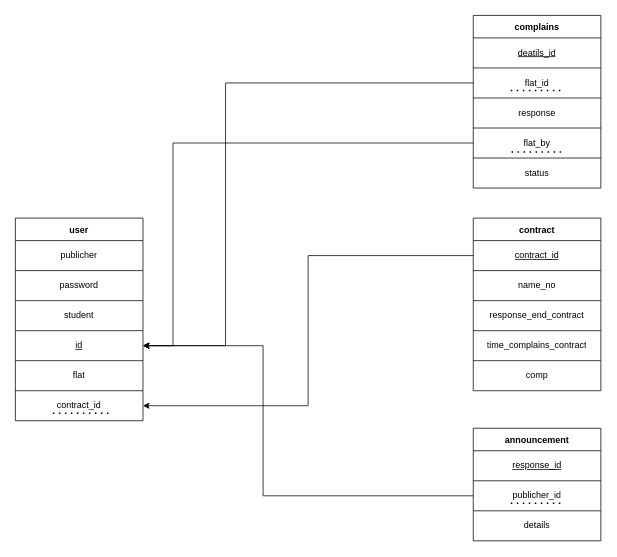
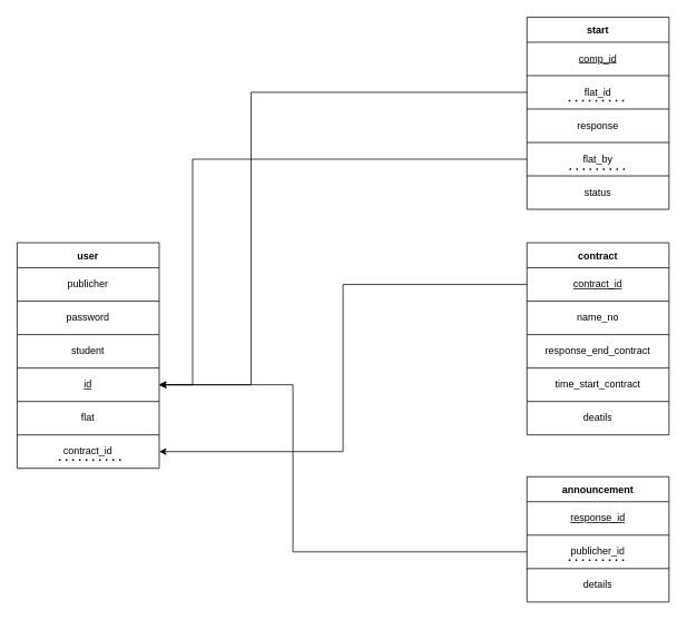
- <mxCell id="37" value="complains" style="shape=table;startSize=30;container=1;collapsible=0;childLayout=tableLayout;fontStyle=1" vertex="1" parent="1"><mxGeometry x="630" y="20" width="170" height="230" as="geometry" /></mxCell>
+ <mxCell id="37" value="start" style="shape=table;startSize=30;container=1;collapsible=0;childLayout=tableLayout;fontStyle=1" vertex="1" parent="1"><mxGeometry x="630" y="20" width="170" height="230" as="geometry" /></mxCell>
- <mxCell id="39" value="&lt;u&gt;deatils_id&lt;/u&gt;" style="shape=partialRectangle;html=1;whiteSpace=wrap;connectable=0;strokeColor=inherit;overflow=hidden;fillColor=none;top=0;left=0;bottom=0;right=0;pointerEvents=1;" vertex="1" parent="38"><mxGeometry width="170" height="40" as="geometry"><mxRectangle width="170" height="40" as="alternateBounds" /></mxGeometry></mxCell>
+ <mxCell id="39" value="&lt;u&gt;comp_id&lt;/u&gt;" style="shape=partialRectangle;html=1;whiteSpace=wrap;connectable=0;strokeColor=inherit;overflow=hidden;fillColor=none;top=0;left=0;bottom=0;right=0;pointerEvents=1;" vertex="1" parent="38"><mxGeometry width="170" height="40" as="geometry"><mxRectangle width="170" height="40" as="alternateBounds" /></mxGeometry></mxCell>
- <mxCell id="23" value="time_complains_contract" style="shape=partialRectangle;html=1;whiteSpace=wrap;connectable=0;strokeColor=inherit;overflow=hidden;fillColor=none;top=0;left=0;bottom=0;right=0;pointerEvents=1;" vertex="1" parent="22"><mxGeometry width="170" height="40" as="geometry"><mxRectangle width="170" height="40" as="alternateBounds" /></mxGeometry></mxCell>
+ <mxCell id="23" value="time_start_contract" style="shape=partialRectangle;html=1;whiteSpace=wrap;connectable=0;strokeColor=inherit;overflow=hidden;fillColor=none;top=0;left=0;bottom=0;right=0;pointerEvents=1;" vertex="1" parent="22"><mxGeometry width="170" height="40" as="geometry"><mxRectangle width="170" height="40" as="alternateBounds" /></mxGeometry></mxCell>
- <mxCell id="25" value="comp" style="shape=partialRectangle;html=1;whiteSpace=wrap;connectable=0;strokeColor=inherit;overflow=hidden;fillColor=none;top=0;left=0;bottom=0;right=0;pointerEvents=1;" vertex="1" parent="24"><mxGeometry width="170" height="40" as="geometry"><mxRectangle width="170" height="40" as="alternateBounds" /></mxGeometry></mxCell>
+ <mxCell id="25" value="deatils" style="shape=partialRectangle;html=1;whiteSpace=wrap;connectable=0;strokeColor=inherit;overflow=hidden;fillColor=none;top=0;left=0;bottom=0;right=0;pointerEvents=1;" vertex="1" parent="24"><mxGeometry width="170" height="40" as="geometry"><mxRectangle width="170" height="40" as="alternateBounds" /></mxGeometry></mxCell>
